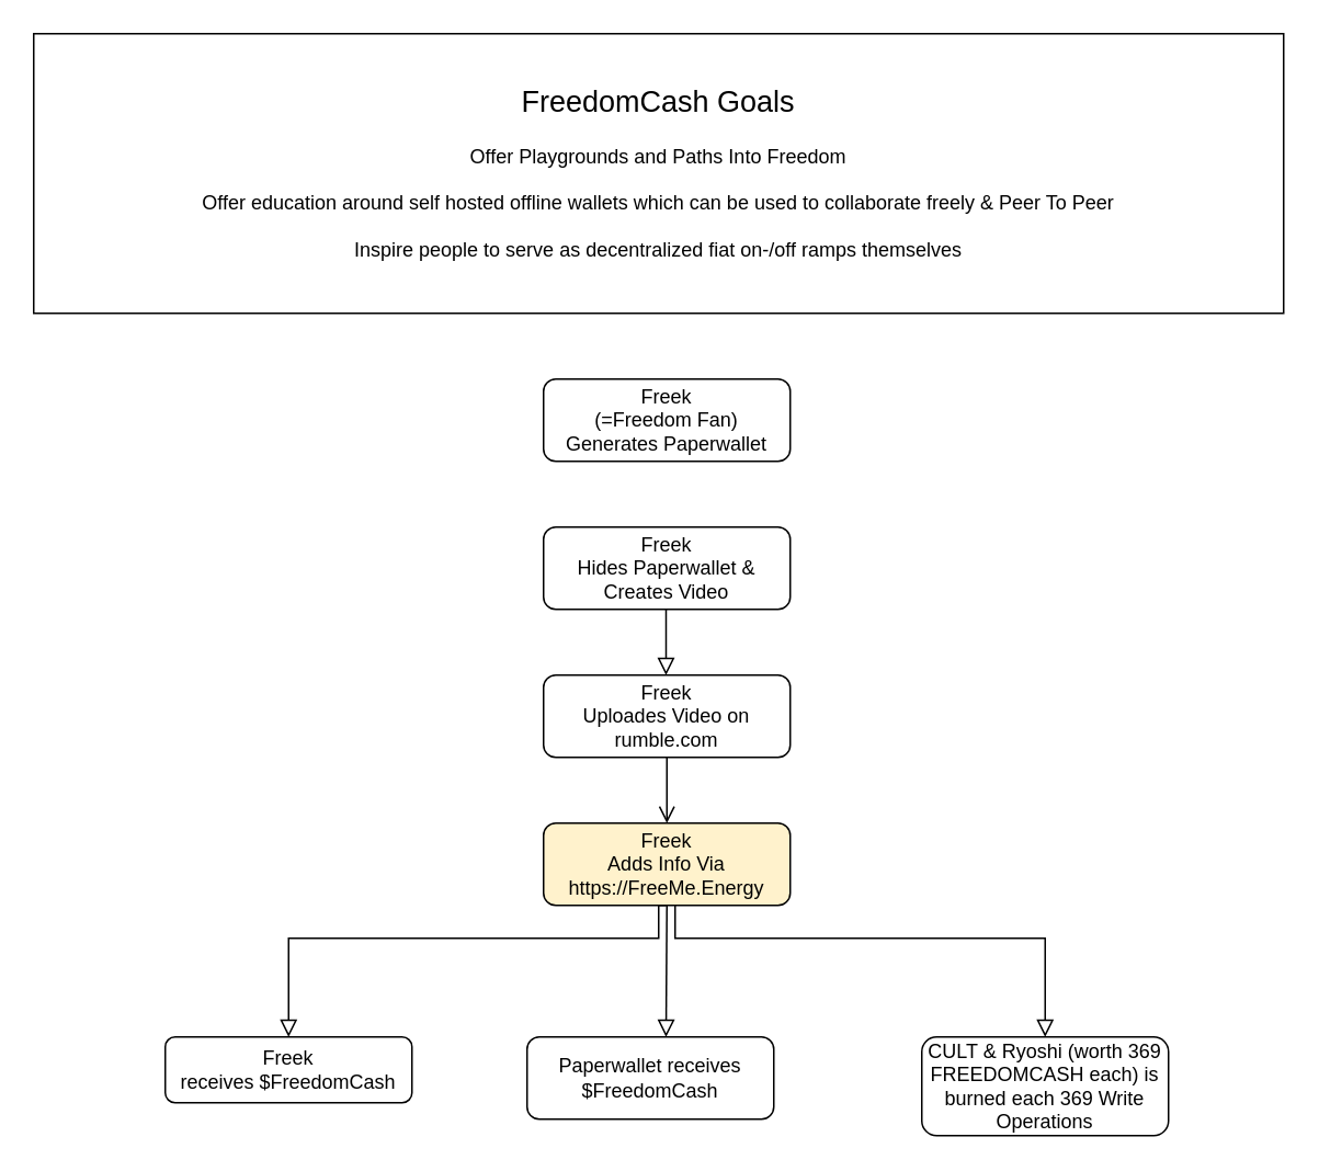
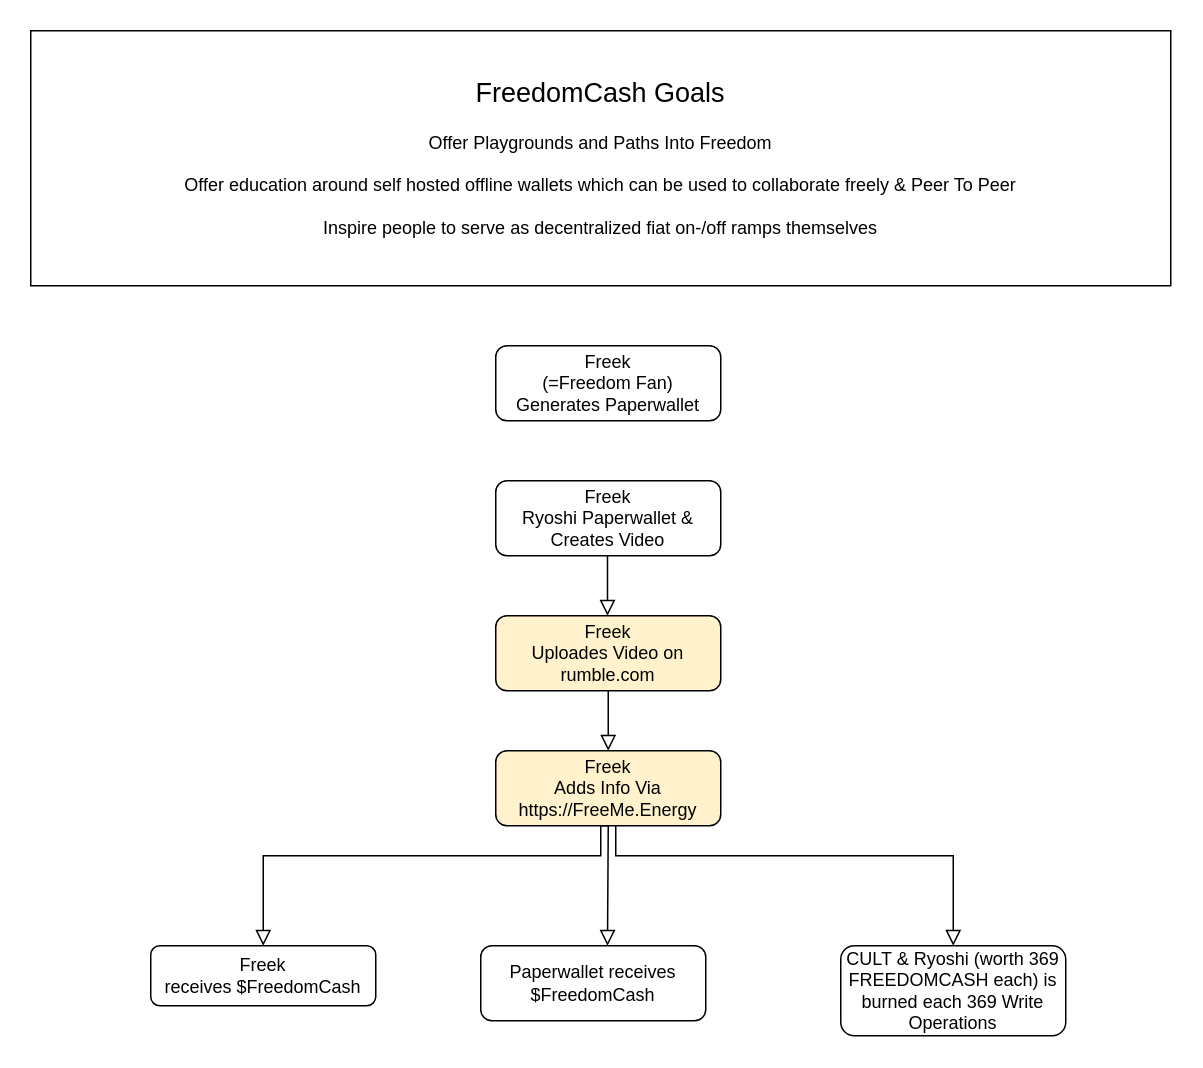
- <mxCell id="3" value="Freek&lt;br&gt;Hides Paperwallet &amp;amp; Creates Video" style="rounded=1;whiteSpace=wrap;html=1;fontSize=12;glass=0;strokeWidth=1;shadow=0;" parent="1" vertex="1"><mxGeometry x="330" y="320" width="150" height="50" as="geometry" /></mxCell>
+ <mxCell id="3" value="Freek&lt;br&gt;Ryoshi Paperwallet &amp;amp; Creates Video" style="rounded=1;whiteSpace=wrap;html=1;fontSize=12;glass=0;strokeWidth=1;shadow=0;" parent="1" vertex="1"><mxGeometry x="330" y="320" width="150" height="50" as="geometry" /></mxCell>
- <mxCell id="5" value="Freek &lt;br&gt;Uploades Video on rumble.com" style="rounded=1;whiteSpace=wrap;html=1;fontSize=12;glass=0;strokeWidth=1;shadow=0;" parent="1" vertex="1"><mxGeometry x="330" y="410" width="150" height="50" as="geometry" /></mxCell>
+ <mxCell id="5" value="Freek &lt;br&gt;Uploades Video on rumble.com" style="rounded=1;whiteSpace=wrap;html=1;fontSize=12;glass=0;strokeWidth=1;shadow=0;fillColor=#fff2cc;" parent="1" vertex="1"><mxGeometry x="330" y="410" width="150" height="50" as="geometry" /></mxCell>
- <mxCell id="4" value="" style="rounded=0;html=1;jettySize=auto;orthogonalLoop=1;fontSize=11;endArrow=open;endFill=0;endSize=8;strokeWidth=1;shadow=0;labelBackgroundColor=none;edgeStyle=orthogonalEdgeStyle;entryX=0.5;entryY=0;entryDx=0;entryDy=0;" parent="1" source="5" target="6" edge="1"><mxGeometry relative="1" as="geometry"><mxPoint x="390" y="500" as="targetPoint" /></mxGeometry></mxCell>
+ <mxCell id="4" value="" style="rounded=0;html=1;jettySize=auto;orthogonalLoop=1;fontSize=11;endArrow=block;endFill=0;endSize=8;strokeWidth=1;shadow=0;labelBackgroundColor=none;edgeStyle=orthogonalEdgeStyle;entryX=0.5;entryY=0;entryDx=0;entryDy=0;" parent="1" source="5" target="6" edge="1"><mxGeometry relative="1" as="geometry"><mxPoint x="390" y="500" as="targetPoint" /></mxGeometry></mxCell>
